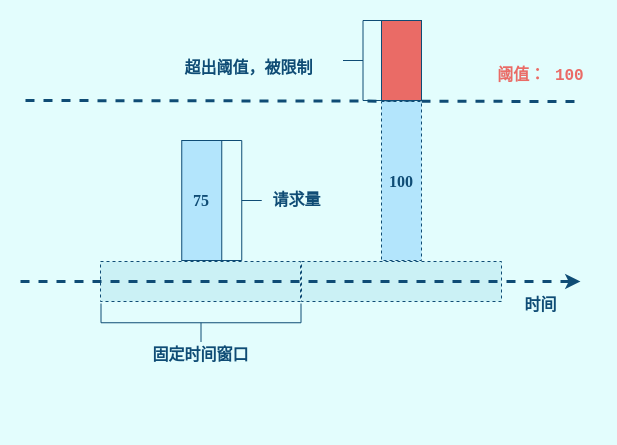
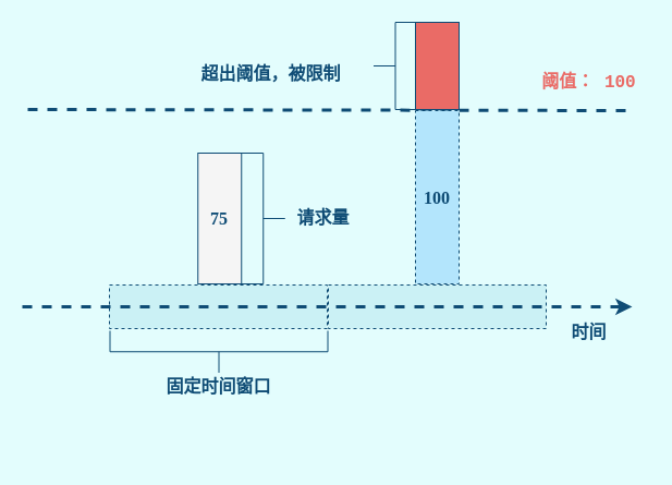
- <mxCell id="9" value="75" style="rounded=0;whiteSpace=wrap;html=1;shadow=0;hachureGap=4;strokeColor=#0F4C75;align=center;verticalAlign=middle;fontFamily=ZCOOL QingKe HuangYou;fontSource=https%3A%2F%2Ffonts.googleapis.com%2Fcss%3Ffamily%3DZCOOL%2BQingKe%2BHuangYou;fontSize=16;fontColor=#0F4C75;fillColor=#B3E5FC;fontStyle=1" vertex="1" parent="1"><mxGeometry x="181.25" y="140" width="40" height="120" as="geometry" /></mxCell>
+ <mxCell id="9" value="75" style="rounded=0;whiteSpace=wrap;html=1;shadow=0;hachureGap=4;strokeColor=#0F4C75;align=center;verticalAlign=middle;fontFamily=ZCOOL QingKe HuangYou;fontSource=https%3A%2F%2Ffonts.googleapis.com%2Fcss%3Ffamily%3DZCOOL%2BQingKe%2BHuangYou;fontSize=16;fontColor=#0F4C75;fillColor=#f5f5f5;fontStyle=1;" vertex="1" parent="1"><mxGeometry x="181.25" y="140" width="40" height="120" as="geometry" /></mxCell>
